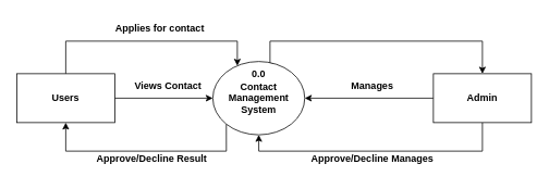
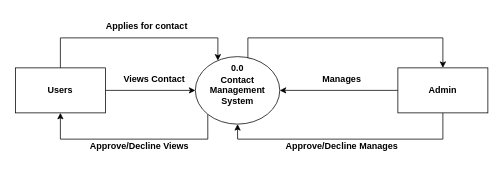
- <mxCell id="15" value="Approve/Decline Result" style="text;html=1;align=center;verticalAlign=middle;resizable=0;points=[];autosize=1;strokeColor=none;fillColor=none;fontStyle=1" vertex="1" parent="1"><mxGeometry x="105" y="180" width="160" height="30" as="geometry" /></mxCell>
+ <mxCell id="15" value="Approve/Decline Views" style="text;html=1;align=center;verticalAlign=middle;resizable=0;points=[];autosize=1;strokeColor=none;fillColor=none;fontStyle=1" vertex="1" parent="1"><mxGeometry x="105" y="180" width="160" height="30" as="geometry" /></mxCell>
